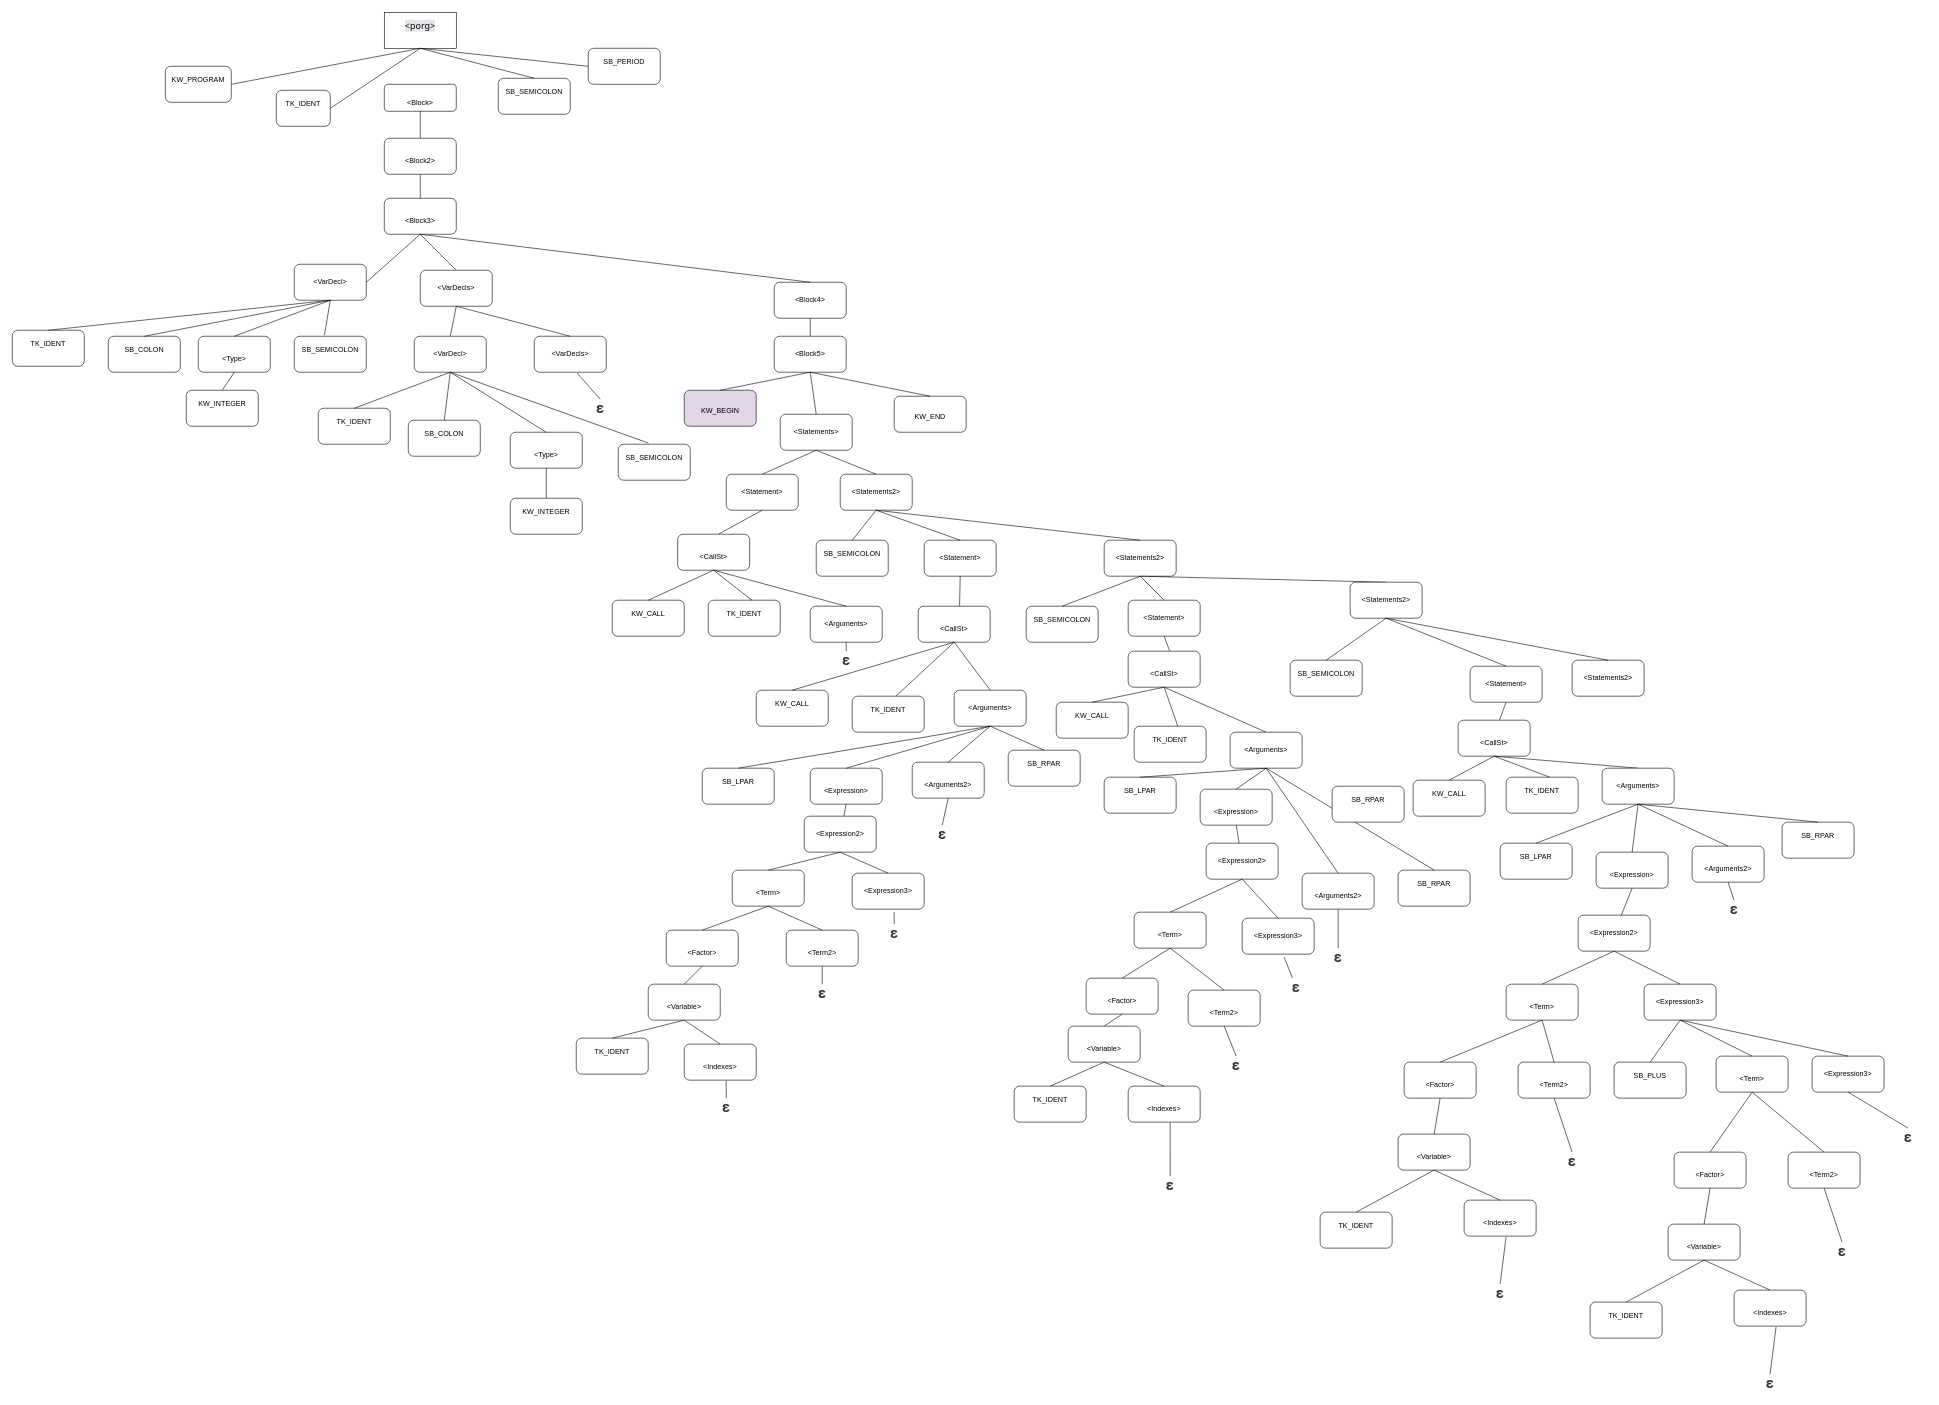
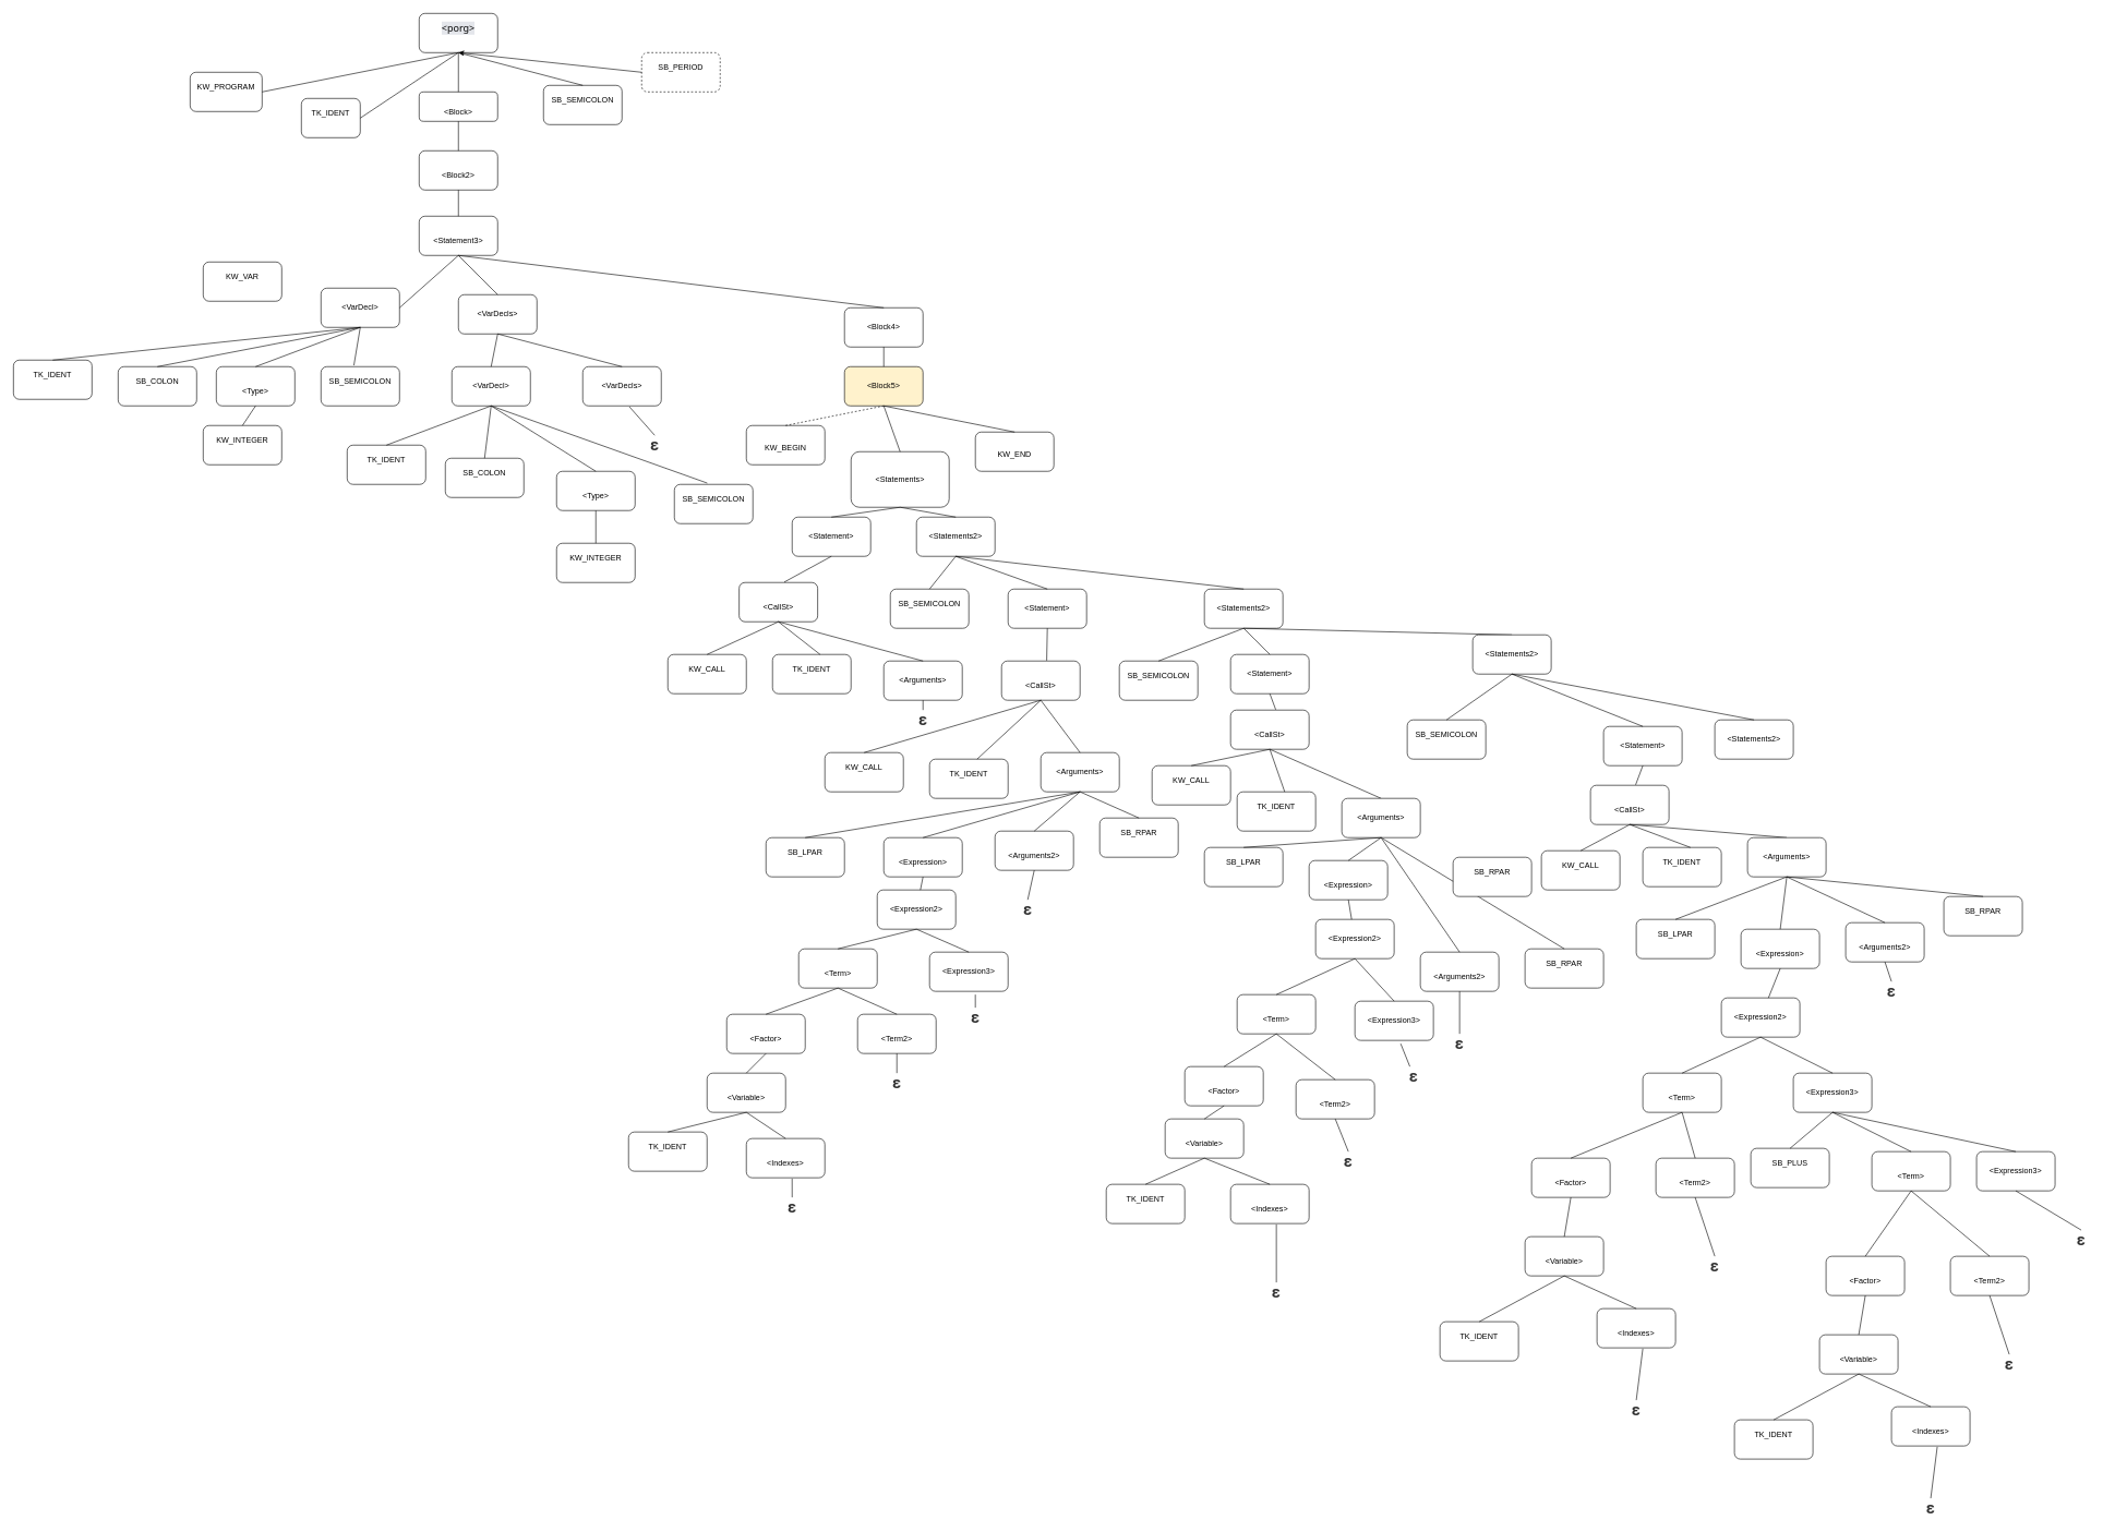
- <mxCell id="3" value="&#10;&lt;span style=&quot;color: rgb(5, 5, 5); font-family: &amp;quot;Segoe UI Historic&amp;quot;, &amp;quot;Segoe UI&amp;quot;, Helvetica, Arial, sans-serif; font-size: 15px; font-style: normal; font-variant-ligatures: normal; font-variant-caps: normal; font-weight: 400; letter-spacing: normal; orphans: 2; text-align: start; text-indent: 0px; text-transform: none; widows: 2; word-spacing: 0px; -webkit-text-stroke-width: 0px; background-color: rgb(228, 230, 235); text-decoration-thickness: initial; text-decoration-style: initial; text-decoration-color: initial; float: none; display: inline !important;&quot;&gt;&amp;lt;porg&amp;gt;&lt;/span&gt;&#10;&#10;" style="rounded=0;whiteSpace=wrap;html=1;" vertex="1" parent="1"><mxGeometry x="640" width="120" height="60" as="geometry" y="20" /></mxCell>
+ <mxCell id="3" value="&#10;&lt;span style=&quot;color: rgb(5, 5, 5); font-family: &amp;quot;Segoe UI Historic&amp;quot;, &amp;quot;Segoe UI&amp;quot;, Helvetica, Arial, sans-serif; font-size: 15px; font-style: normal; font-variant-ligatures: normal; font-variant-caps: normal; font-weight: 400; letter-spacing: normal; orphans: 2; text-align: start; text-indent: 0px; text-transform: none; widows: 2; word-spacing: 0px; -webkit-text-stroke-width: 0px; background-color: rgb(228, 230, 235); text-decoration-thickness: initial; text-decoration-style: initial; text-decoration-color: initial; float: none; display: inline !important;&quot;&gt;&amp;lt;porg&amp;gt;&lt;/span&gt;&#10;&#10;" style="whiteSpace=wrap;html=1;rounded=1;" vertex="1" parent="1"><mxGeometry x="640" width="120" height="60" as="geometry" y="20" /></mxCell>
- <mxCell id="20" value="" style="endArrow=none;html=1;rounded=0;entryX=0.5;entryY=1;entryDx=0;entryDy=0;exitX=0;exitY=0.5;exitDx=0;exitDy=0;" edge="1" parent="1" source="7" target="3"><mxGeometry width="50" height="50" relative="1" as="geometry"><mxPoint x="720" y="160" as="sourcePoint" /><mxPoint x="720" y="100" as="targetPoint" /></mxGeometry></mxCell>
+ <mxCell id="20" value="" style="endArrow=classic;html=1;rounded=0;entryX=0.5;entryY=1;entryDx=0;entryDy=0;exitX=0;exitY=0.5;exitDx=0;exitDy=0;" edge="1" parent="1" source="7" target="3"><mxGeometry width="50" height="50" relative="1" as="geometry"><mxPoint x="720" y="160" as="sourcePoint" /><mxPoint x="720" y="100" as="targetPoint" /></mxGeometry></mxCell>
- <mxCell id="7" value="&#10;SB_PERIOD&#10;&#10;" style="rounded=1;whiteSpace=wrap;html=1;" vertex="1" parent="1"><mxGeometry x="980" y="80" width="120" height="60" as="geometry" /></mxCell>
+ <mxCell id="7" value="&#10;SB_PERIOD&#10;&#10;" style="rounded=1;whiteSpace=wrap;html=1;dashed=1;" vertex="1" parent="1"><mxGeometry x="980" y="80" width="120" height="60" as="geometry" /></mxCell>
+ <mxCell id="16" value="" style="endArrow=none;html=1;rounded=0;entryX=0.5;entryY=1;entryDx=0;entryDy=0;exitX=0.5;exitY=0;exitDx=0;exitDy=0;" edge="1" parent="1" source="9" target="3"><mxGeometry width="50" height="50" relative="1" as="geometry"><mxPoint x="645" y="135" as="sourcePoint" /><mxPoint x="695" y="85" as="targetPoint" /></mxGeometry></mxCell>
- <mxCell id="5" value="&#10;KW_PROGRAM&#10;&#10;" style="rounded=1;whiteSpace=wrap;html=1;" vertex="1" parent="1"><mxGeometry x="275" y="110" width="110" height="60" as="geometry" /></mxCell>
+ <mxCell id="5" value="&#10;KW_PROGRAM&#10;&#10;" style="rounded=1;whiteSpace=wrap;html=1;" vertex="1" parent="1"><mxGeometry y="110" width="110" height="60" as="geometry" x="290" /></mxCell>
- <mxCell id="11" value="&lt;br&gt;&amp;lt;Block3&amp;gt;" style="rounded=1;whiteSpace=wrap;html=1;" vertex="1" parent="1"><mxGeometry x="640" y="330" width="120" height="60" as="geometry" /></mxCell>
+ <mxCell id="11" value="&lt;br&gt;&amp;lt;Statement3&amp;gt;" style="rounded=1;whiteSpace=wrap;html=1;" vertex="1" parent="1"><mxGeometry x="640" y="330" width="120" height="60" as="geometry" /></mxCell>
+ <mxCell id="12" value="&#10;KW_VAR&#10;&#10;" style="rounded=1;whiteSpace=wrap;html=1;" vertex="1" parent="1"><mxGeometry x="310" y="400" width="120" height="60" as="geometry" /></mxCell>
- <mxCell id="55" value="&amp;lt;Block5&amp;gt;" style="rounded=1;whiteSpace=wrap;html=1;" vertex="1" parent="1"><mxGeometry x="1290" y="560" width="120" height="60" as="geometry" /></mxCell>
+ <mxCell id="55" value="&amp;lt;Block5&amp;gt;" style="rounded=1;whiteSpace=wrap;html=1;fillColor=#fff2cc;" vertex="1" parent="1"><mxGeometry x="1290" y="560" width="120" height="60" as="geometry" /></mxCell>
- <mxCell id="59" value="" style="endArrow=none;html=1;rounded=0;fontSize=12;exitX=0.5;exitY=0;exitDx=0;exitDy=0;entryX=0.5;entryY=1;entryDx=0;entryDy=0;" edge="1" parent="1" source="57" target="55"><mxGeometry width="50" height="50" relative="1" as="geometry"><mxPoint x="1350" y="670" as="sourcePoint" /><mxPoint x="1400" y="620" as="targetPoint" /></mxGeometry></mxCell>
+ <mxCell id="59" value="" style="endArrow=none;html=1;rounded=0;fontSize=12;exitX=0.5;exitY=0;exitDx=0;exitDy=0;entryX=0.5;entryY=1;entryDx=0;entryDy=0;dashed=1;" edge="1" parent="1" source="57" target="55"><mxGeometry width="50" height="50" relative="1" as="geometry"><mxPoint x="1350" y="670" as="sourcePoint" /><mxPoint x="1400" y="620" as="targetPoint" /></mxGeometry></mxCell>
- <mxCell id="57" value="&lt;font style=&quot;font-size: 12px;&quot;&gt;KW_BEGIN&lt;br&gt;&lt;/font&gt;" style="rounded=1;whiteSpace=wrap;html=1;fontSize=24;fillColor=#e1d5e7;" vertex="1" parent="1"><mxGeometry x="1140" y="650" width="120" height="60" as="geometry" /></mxCell>
+ <mxCell id="57" value="&lt;font style=&quot;font-size: 12px;&quot;&gt;KW_BEGIN&lt;br&gt;&lt;/font&gt;" style="rounded=1;whiteSpace=wrap;html=1;fontSize=24;" vertex="1" parent="1"><mxGeometry x="1140" y="650" width="120" height="60" as="geometry" /></mxCell>
- <mxCell id="61" value="&amp;lt;Statements&amp;gt;" style="rounded=1;whiteSpace=wrap;html=1;fontSize=12;" vertex="1" parent="1"><mxGeometry x="1300" y="690" width="120" height="60" as="geometry" /></mxCell>
+ <mxCell id="61" value="&amp;lt;Statements&amp;gt;" style="rounded=1;whiteSpace=wrap;html=1;fontSize=12;" vertex="1" parent="1"><mxGeometry x="1300" y="690" width="150" height="85" as="geometry" /></mxCell>
- <mxCell id="214" value="&#10;SB_PLUS&#10;&#10;" style="rounded=1;whiteSpace=wrap;html=1;fontSize=12;" vertex="1" parent="1"><mxGeometry x="2690" y="1770" width="120" height="60" as="geometry" /></mxCell>
+ <mxCell id="214" value="&#10;SB_PLUS&#10;&#10;" style="rounded=1;whiteSpace=wrap;html=1;fontSize=12;" vertex="1" parent="1"><mxGeometry x="2675" y="1755" width="120" height="60" as="geometry" /></mxCell>
